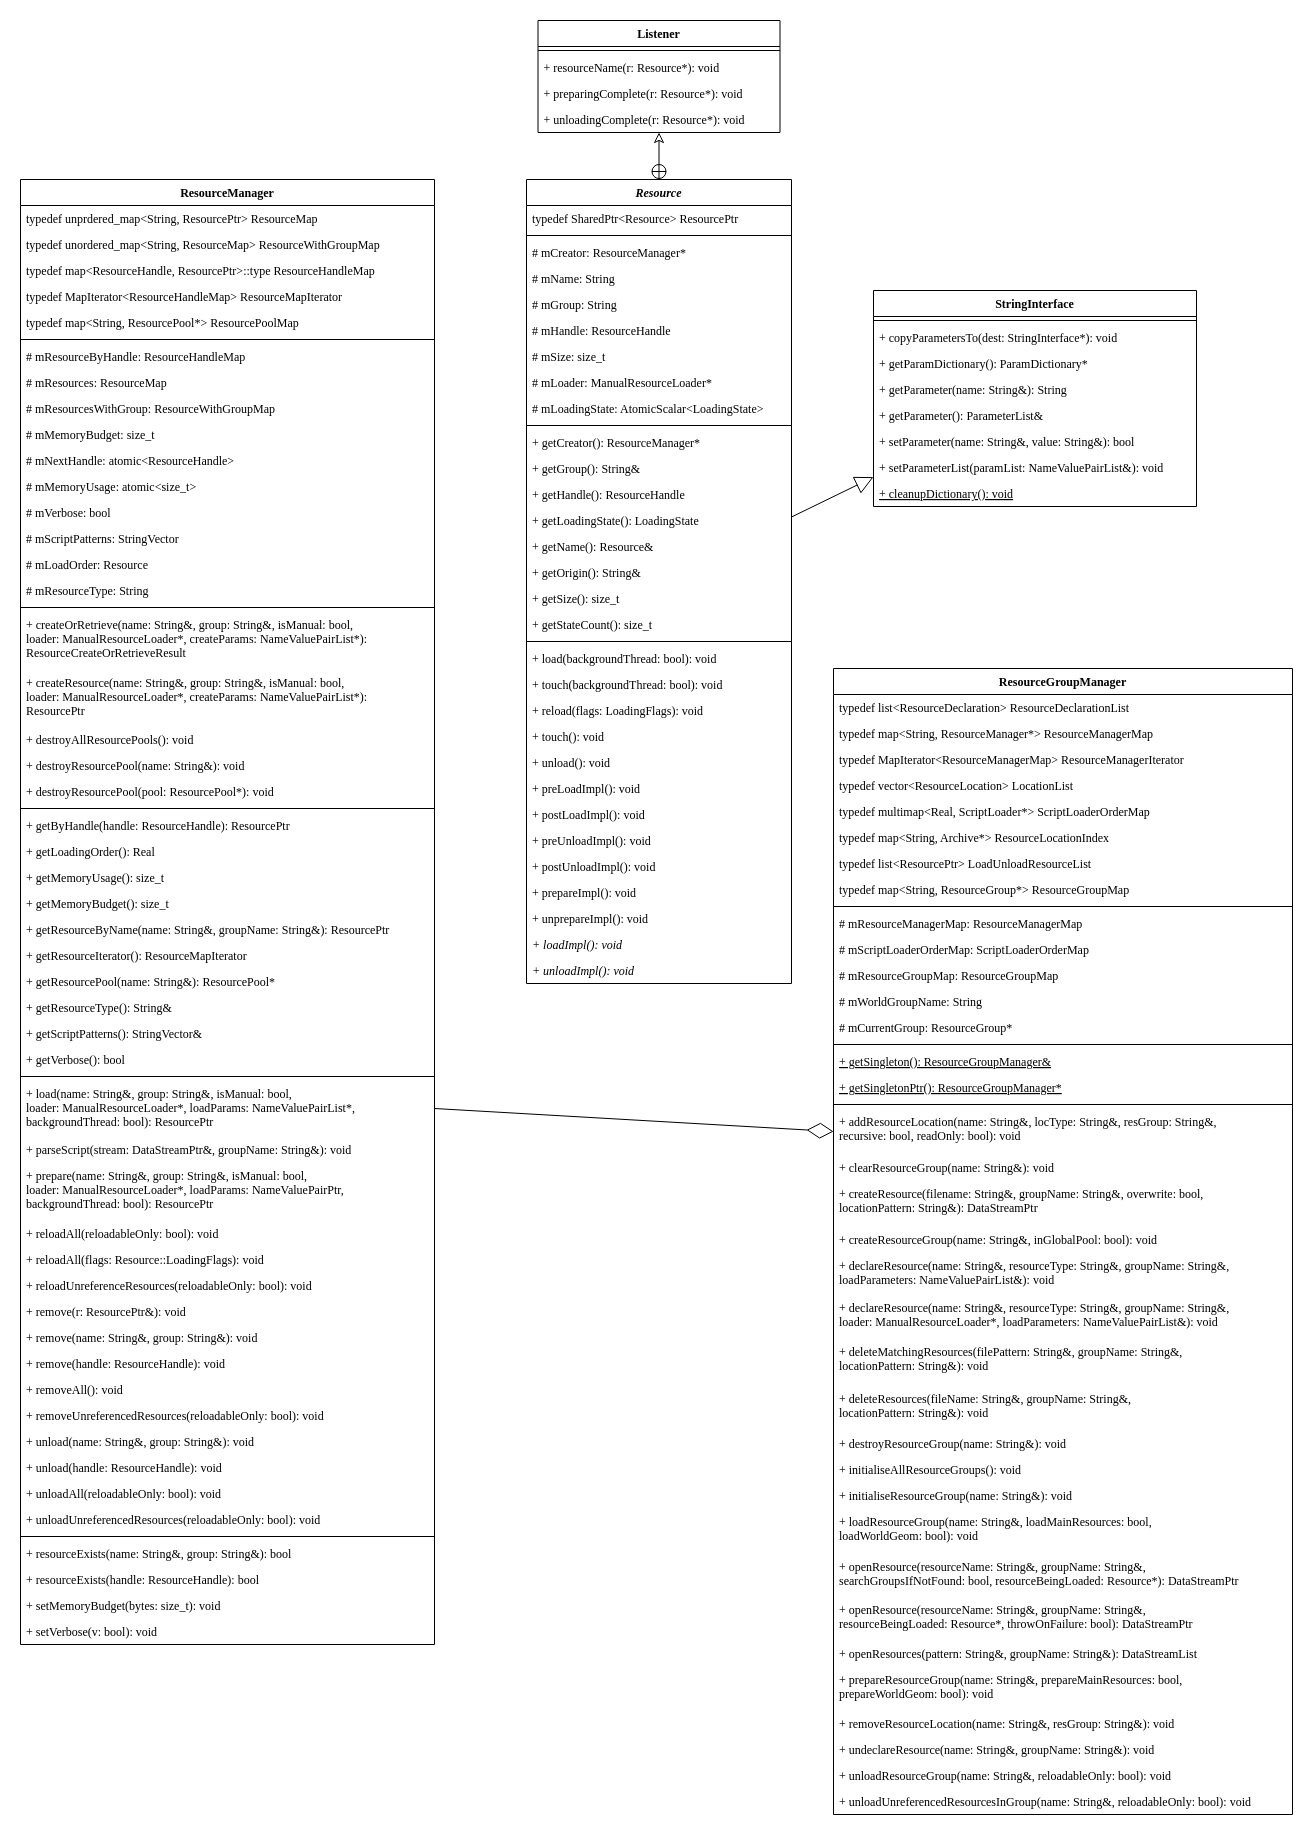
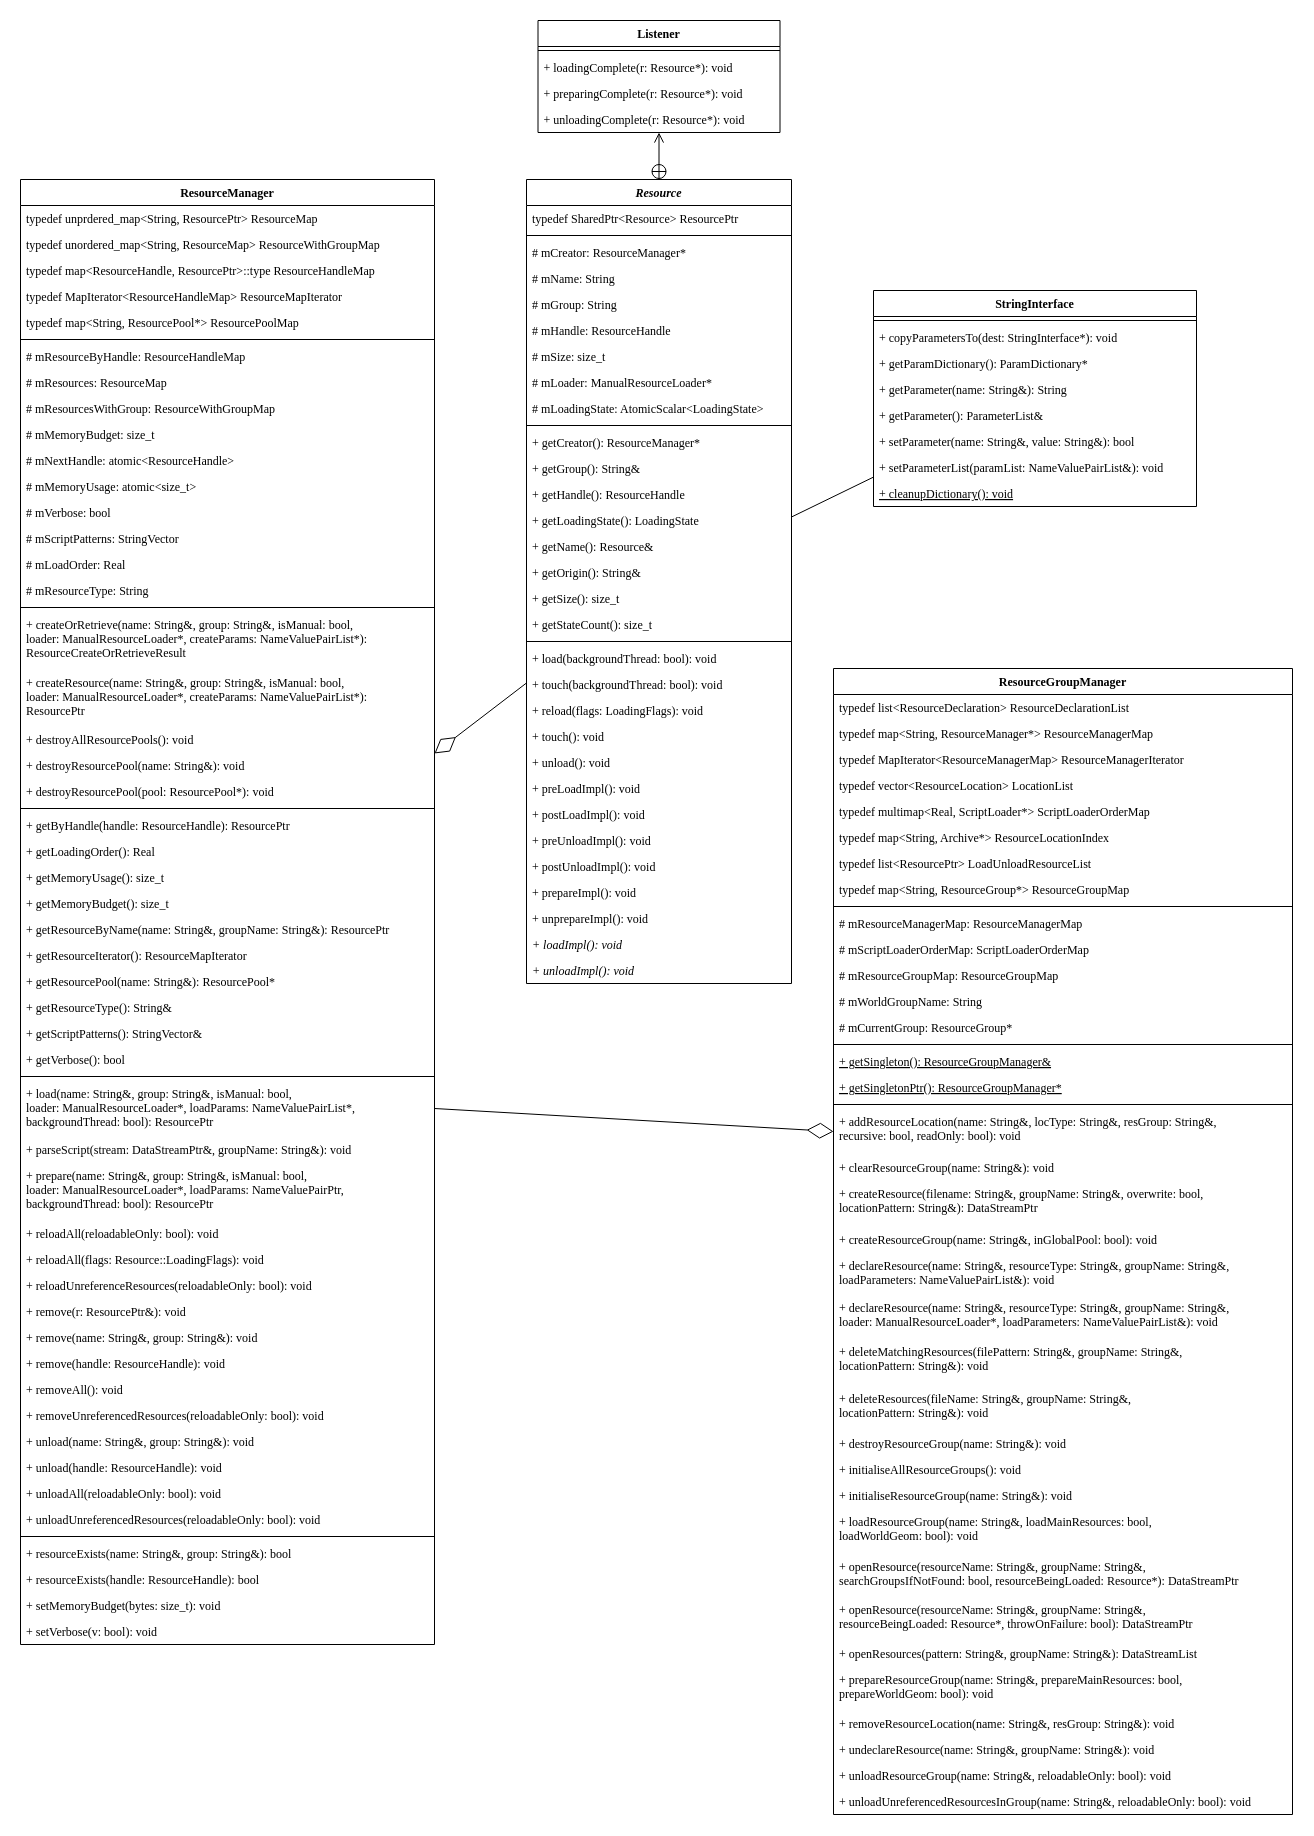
- <mxCell id="141" value="+ resourceName(r: Resource*): void" style="text;strokeColor=none;fillColor=none;align=left;verticalAlign=top;spacingLeft=4;spacingRight=4;overflow=hidden;rotatable=0;points=[[0,0.5],[1,0.5]];portConstraint=eastwest;fontFamily=Comic Sans MS;" parent="139" vertex="1"><mxGeometry y="34" width="242" height="26" as="geometry" /></mxCell>
+ <mxCell id="141" value="+ loadingComplete(r: Resource*): void" style="text;strokeColor=none;fillColor=none;align=left;verticalAlign=top;spacingLeft=4;spacingRight=4;overflow=hidden;rotatable=0;points=[[0,0.5],[1,0.5]];portConstraint=eastwest;fontFamily=Comic Sans MS;" parent="139" vertex="1"><mxGeometry y="34" width="242" height="26" as="geometry" /></mxCell>
- <mxCell id="144" value="" style="endArrow=classic;startArrow=circlePlus;endFill=0;startFill=0;endSize=8;html=1;fontFamily=Comic Sans MS;" parent="1" source="2" target="139" edge="1"><mxGeometry width="160" relative="1" as="geometry"><mxPoint x="755" y="50" as="sourcePoint" /><mxPoint x="915" y="50" as="targetPoint" /></mxGeometry></mxCell>
+ <mxCell id="144" value="" style="endArrow=open;startArrow=circlePlus;endFill=0;startFill=0;endSize=8;html=1;fontFamily=Comic Sans MS;" parent="1" source="2" target="139" edge="1"><mxGeometry width="160" relative="1" as="geometry"><mxPoint x="755" y="50" as="sourcePoint" /><mxPoint x="915" y="50" as="targetPoint" /></mxGeometry></mxCell>
- <mxCell id="44" value="" style="endArrow=block;endSize=16;endFill=0;html=1;fontFamily=Comic Sans MS;" parent="1" source="2" target="35" edge="1"><mxGeometry width="160" relative="1" as="geometry"><mxPoint x="775" y="408" as="sourcePoint" /><mxPoint x="935" y="408" as="targetPoint" /></mxGeometry></mxCell>
+ <mxCell id="44" value="" style="endArrow=none;endSize=16;endFill=0;html=1;fontFamily=Comic Sans MS;" parent="1" source="2" target="35" edge="1"><mxGeometry width="160" relative="1" as="geometry"><mxPoint x="775" y="408" as="sourcePoint" /><mxPoint x="935" y="408" as="targetPoint" /></mxGeometry></mxCell>
- <mxCell id="60" value="# mLoadOrder: Resource" style="text;strokeColor=none;fillColor=none;align=left;verticalAlign=top;spacingLeft=4;spacingRight=4;overflow=hidden;rotatable=0;points=[[0,0.5],[1,0.5]];portConstraint=eastwest;fontFamily=Comic Sans MS;" parent="45" vertex="1"><mxGeometry y="372" width="414" height="26" as="geometry" /></mxCell>
+ <mxCell id="60" value="# mLoadOrder: Real" style="text;strokeColor=none;fillColor=none;align=left;verticalAlign=top;spacingLeft=4;spacingRight=4;overflow=hidden;rotatable=0;points=[[0,0.5],[1,0.5]];portConstraint=eastwest;fontFamily=Comic Sans MS;" parent="45" vertex="1"><mxGeometry y="372" width="414" height="26" as="geometry" /></mxCell>
+ <mxCell id="145" value="" style="endArrow=diamondThin;endFill=0;endSize=24;html=1;fontFamily=Comic Sans MS;" parent="1" source="2" target="45" edge="1"><mxGeometry width="160" relative="1" as="geometry"><mxPoint x="475" y="362" as="sourcePoint" /><mxPoint x="635" y="362" as="targetPoint" /></mxGeometry></mxCell>
